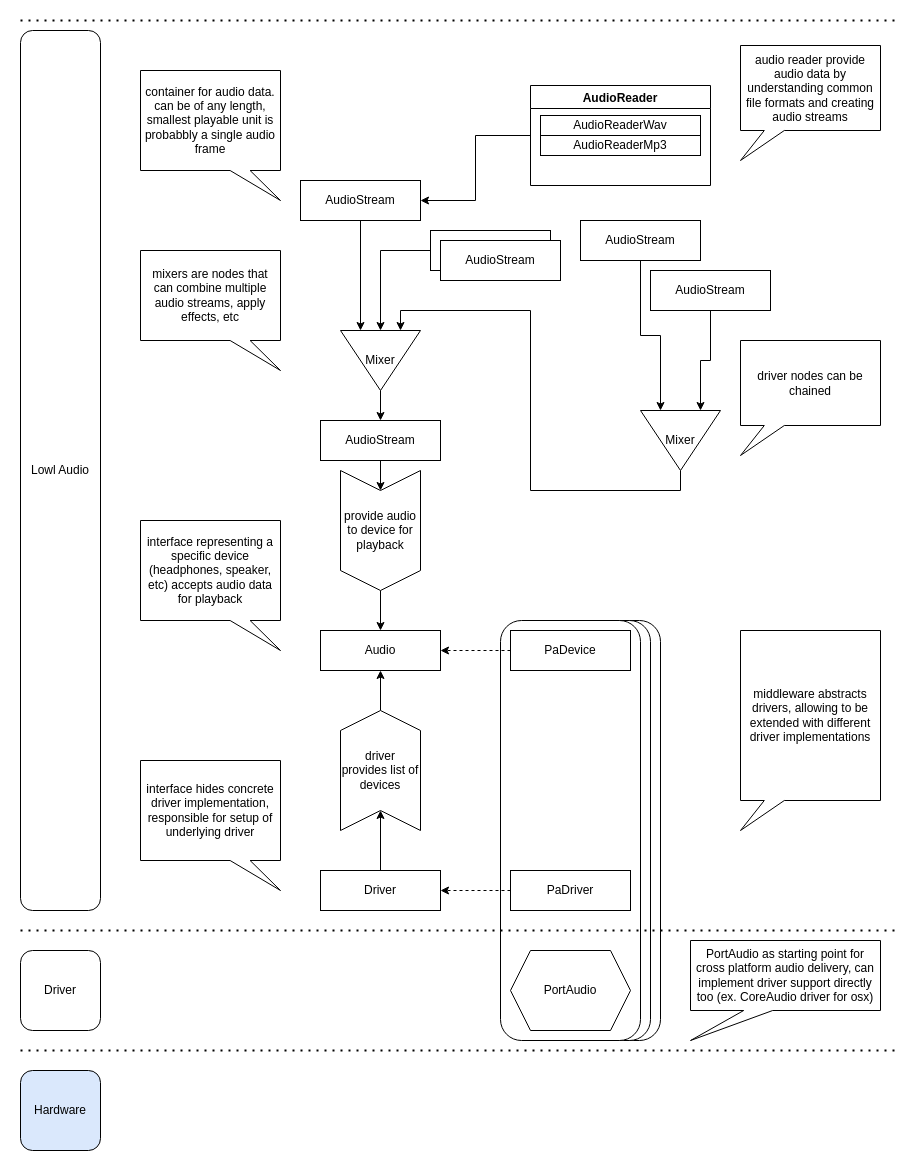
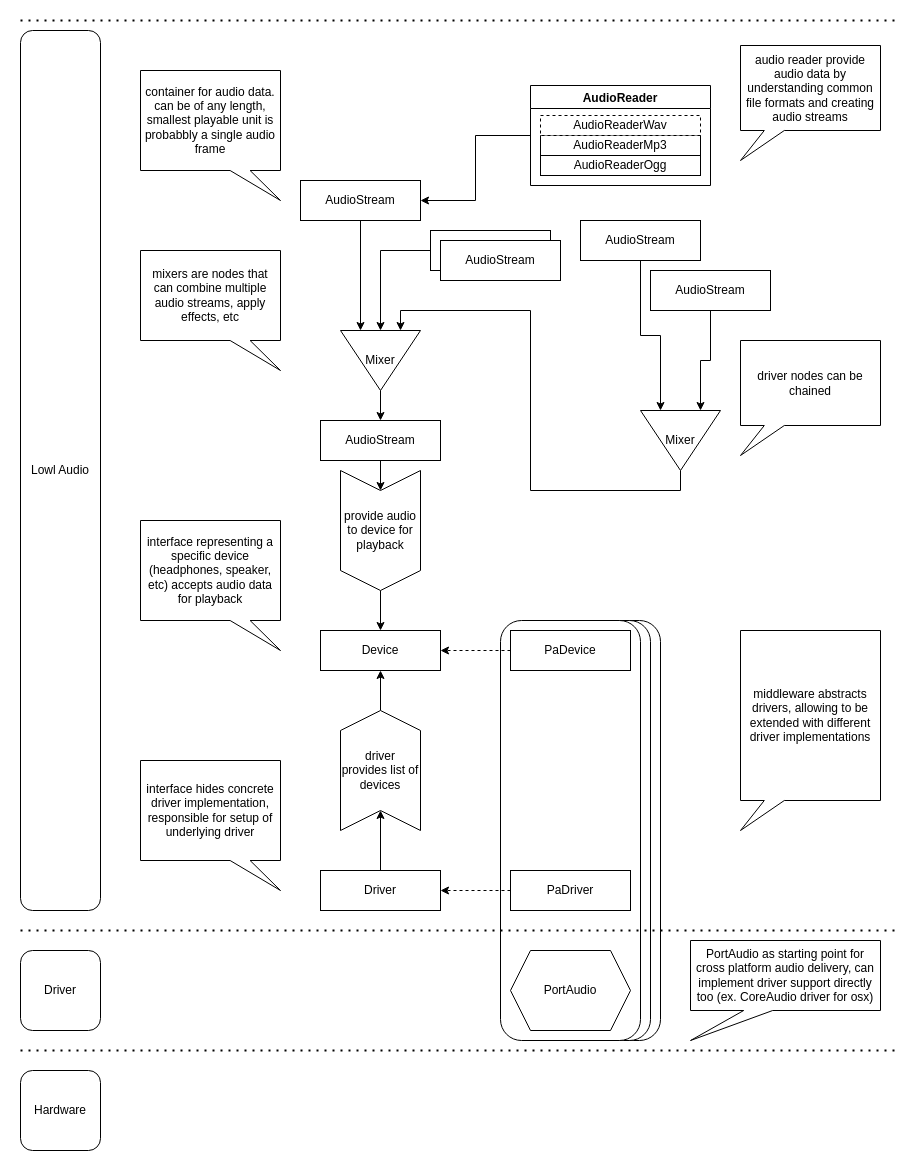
- <mxCell id="24" value="AudioReaderWav" style="rounded=0;whiteSpace=wrap;html=1;" parent="21" vertex="1"><mxGeometry x="10" y="30" width="160" height="20" as="geometry" /></mxCell>
+ <mxCell id="24" value="AudioReaderWav" style="rounded=0;whiteSpace=wrap;html=1;dashed=1;" parent="21" vertex="1"><mxGeometry x="10" y="30" width="160" height="20" as="geometry" /></mxCell>
+ <mxCell id="22" value="AudioReaderOgg" style="rounded=0;whiteSpace=wrap;html=1;" parent="21" vertex="1"><mxGeometry x="10" y="70" width="160" height="20" as="geometry" /></mxCell>
- <mxCell id="5" value="Audio" style="rounded=0;whiteSpace=wrap;html=1;" parent="1" vertex="1"><mxGeometry x="320" y="630" width="120" height="40" as="geometry" /></mxCell>
+ <mxCell id="5" value="Device" style="rounded=0;whiteSpace=wrap;html=1;" parent="1" vertex="1"><mxGeometry x="320" y="630" width="120" height="40" as="geometry" /></mxCell>
- <mxCell id="14" value="Hardware" style="rounded=1;whiteSpace=wrap;html=1;fillColor=#dae8fc;" parent="1" vertex="1"><mxGeometry x="20" y="1070" width="80" height="80" as="geometry" /></mxCell>
+ <mxCell id="14" value="Hardware" style="rounded=1;whiteSpace=wrap;html=1;" parent="1" vertex="1"><mxGeometry x="20" y="1070" width="80" height="80" as="geometry" /></mxCell>
